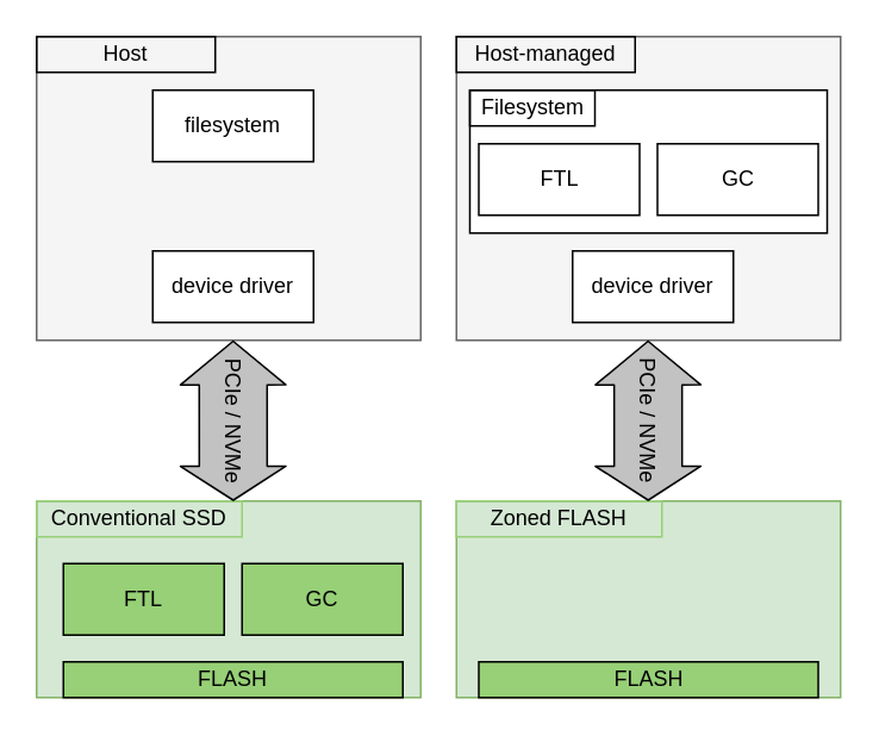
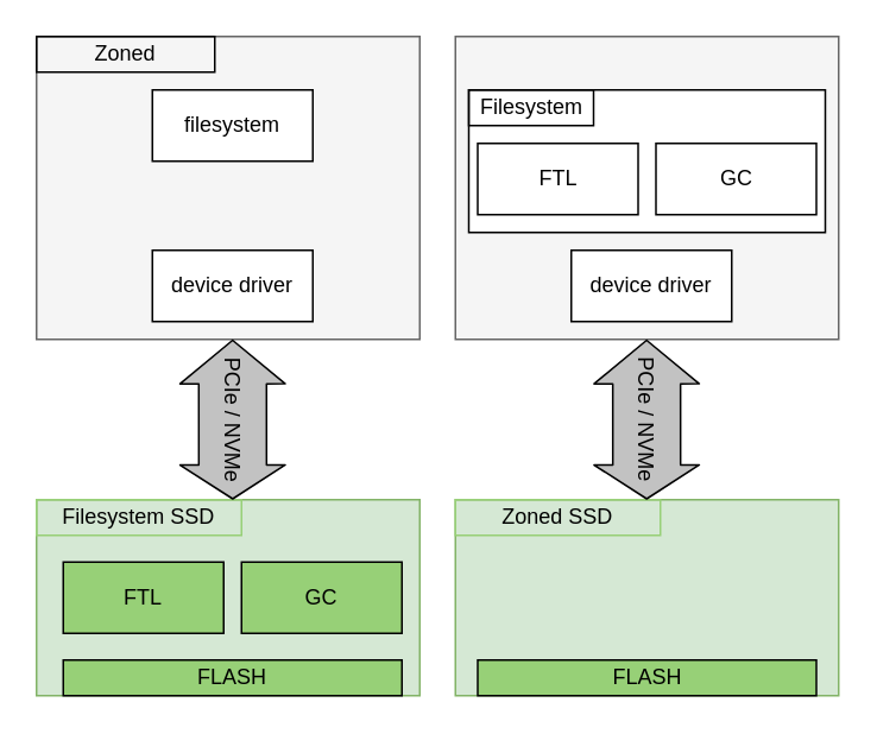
- <mxCell id="5" value="Host" style="text;html=1;fillColor=none;align=center;verticalAlign=middle;whiteSpace=wrap;rounded=0;strokeColor=#000000;" vertex="1" parent="1"><mxGeometry x="20" y="20" width="100" height="20" as="geometry" /></mxCell>
+ <mxCell id="5" value="Zoned" style="text;html=1;fillColor=none;align=center;verticalAlign=middle;whiteSpace=wrap;rounded=0;strokeColor=#000000;" vertex="1" parent="1"><mxGeometry x="20" y="20" width="100" height="20" as="geometry" /></mxCell>
- <mxCell id="16" value="Host-managed" style="text;html=1;fillColor=none;align=center;verticalAlign=middle;whiteSpace=wrap;rounded=0;strokeColor=#000000;" vertex="1" parent="1"><mxGeometry x="255" y="20" width="100" height="20" as="geometry" /></mxCell>
- <mxCell id="6" value="Conventional SSD" style="text;html=1;fillColor=none;align=center;verticalAlign=middle;whiteSpace=wrap;rounded=0;strokeColor=#97D077;" vertex="1" parent="1"><mxGeometry x="20" y="280" width="115" height="20" as="geometry" /></mxCell>
+ <mxCell id="6" value="Filesystem SSD" style="text;html=1;fillColor=none;align=center;verticalAlign=middle;whiteSpace=wrap;rounded=0;strokeColor=#97D077;" vertex="1" parent="1"><mxGeometry x="20" y="280" width="115" height="20" as="geometry" /></mxCell>
- <mxCell id="17" value="Zoned FLASH" style="text;html=1;fillColor=none;align=center;verticalAlign=middle;whiteSpace=wrap;rounded=0;strokeColor=#97D077;" vertex="1" parent="1"><mxGeometry x="255" y="280" width="115" height="20" as="geometry" /></mxCell>
+ <mxCell id="17" value="Zoned SSD" style="text;html=1;fillColor=none;align=center;verticalAlign=middle;whiteSpace=wrap;rounded=0;strokeColor=#97D077;" vertex="1" parent="1"><mxGeometry x="255" y="280" width="115" height="20" as="geometry" /></mxCell>
